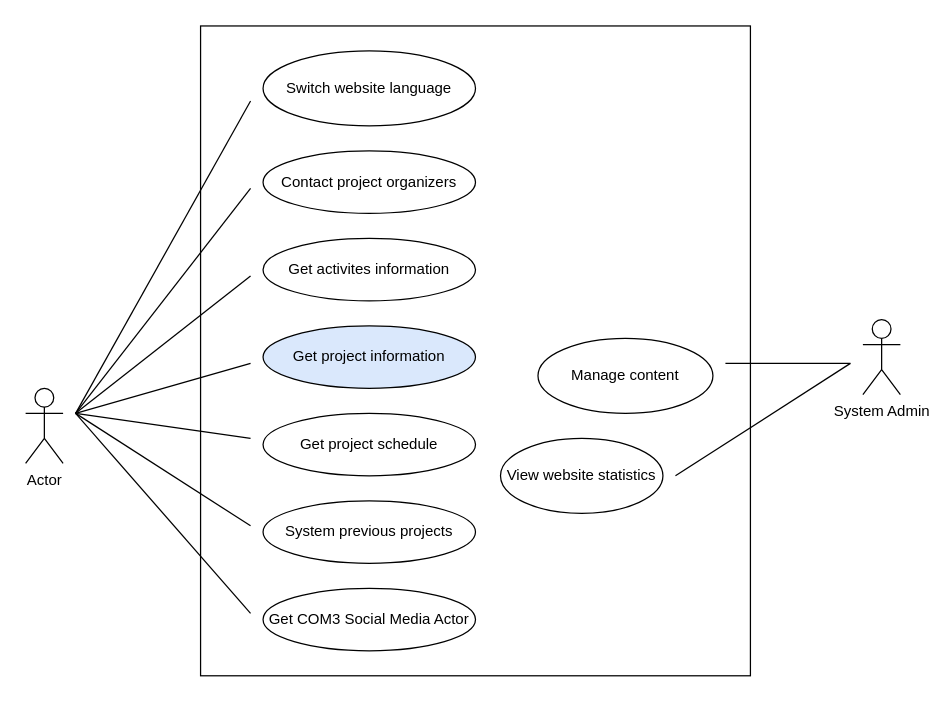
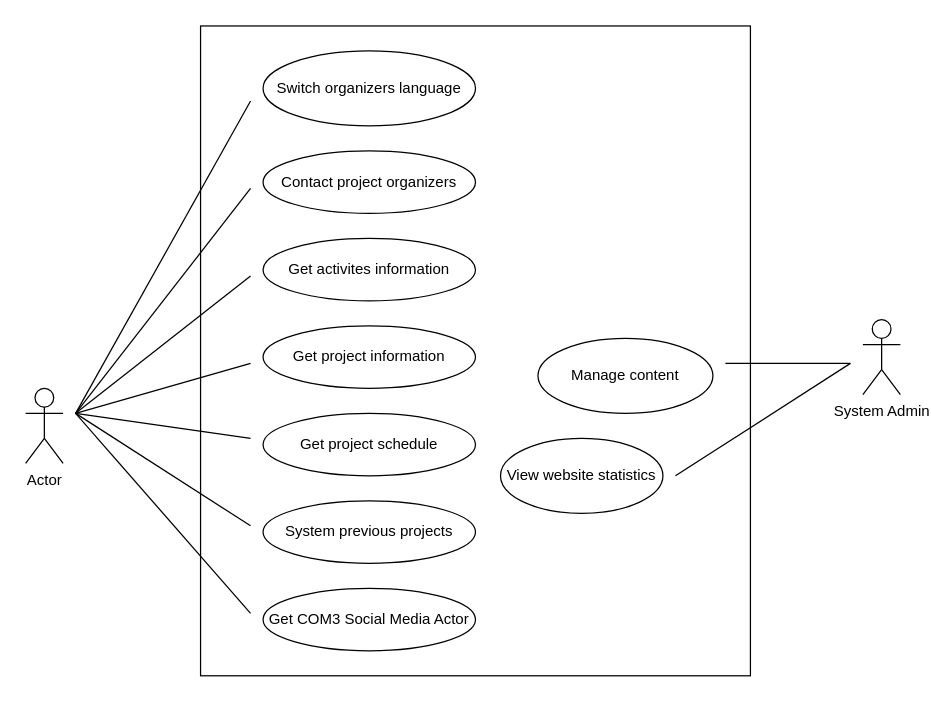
- <mxCell id="2" value="Switch website language" style="ellipse;whiteSpace=wrap;html=1;" vertex="1" parent="1"><mxGeometry x="210" y="40" width="170" height="60" as="geometry" /></mxCell>
+ <mxCell id="2" value="Switch organizers language" style="ellipse;whiteSpace=wrap;html=1;" vertex="1" parent="1"><mxGeometry x="210" y="40" width="170" height="60" as="geometry" /></mxCell>
- <mxCell id="5" value="Get project information" style="ellipse;whiteSpace=wrap;html=1;fillColor=#dae8fc;" vertex="1" parent="1"><mxGeometry x="210" y="260" width="170" height="50" as="geometry" /></mxCell>
+ <mxCell id="5" value="Get project information" style="ellipse;whiteSpace=wrap;html=1;" vertex="1" parent="1"><mxGeometry x="210" y="260" width="170" height="50" as="geometry" /></mxCell>
